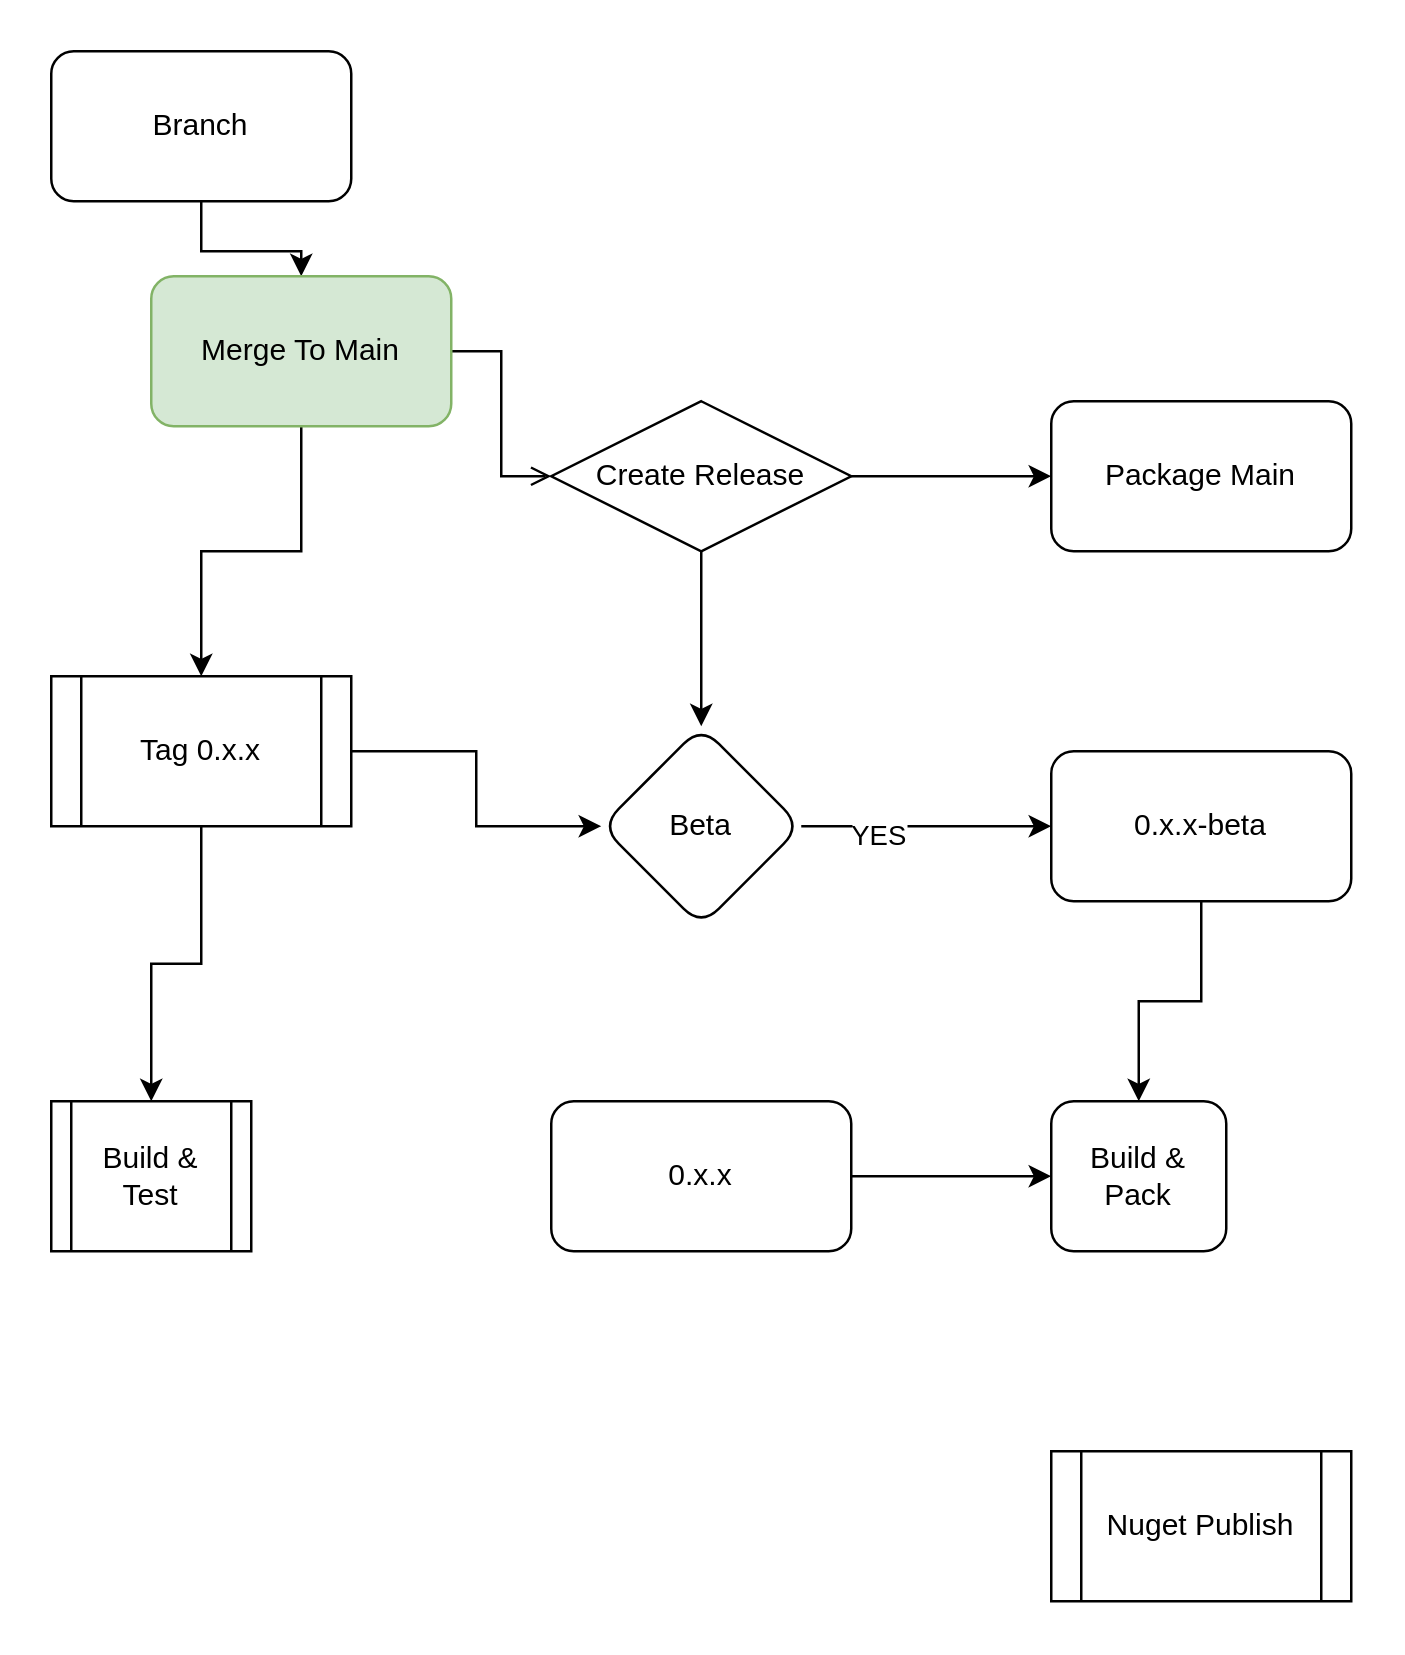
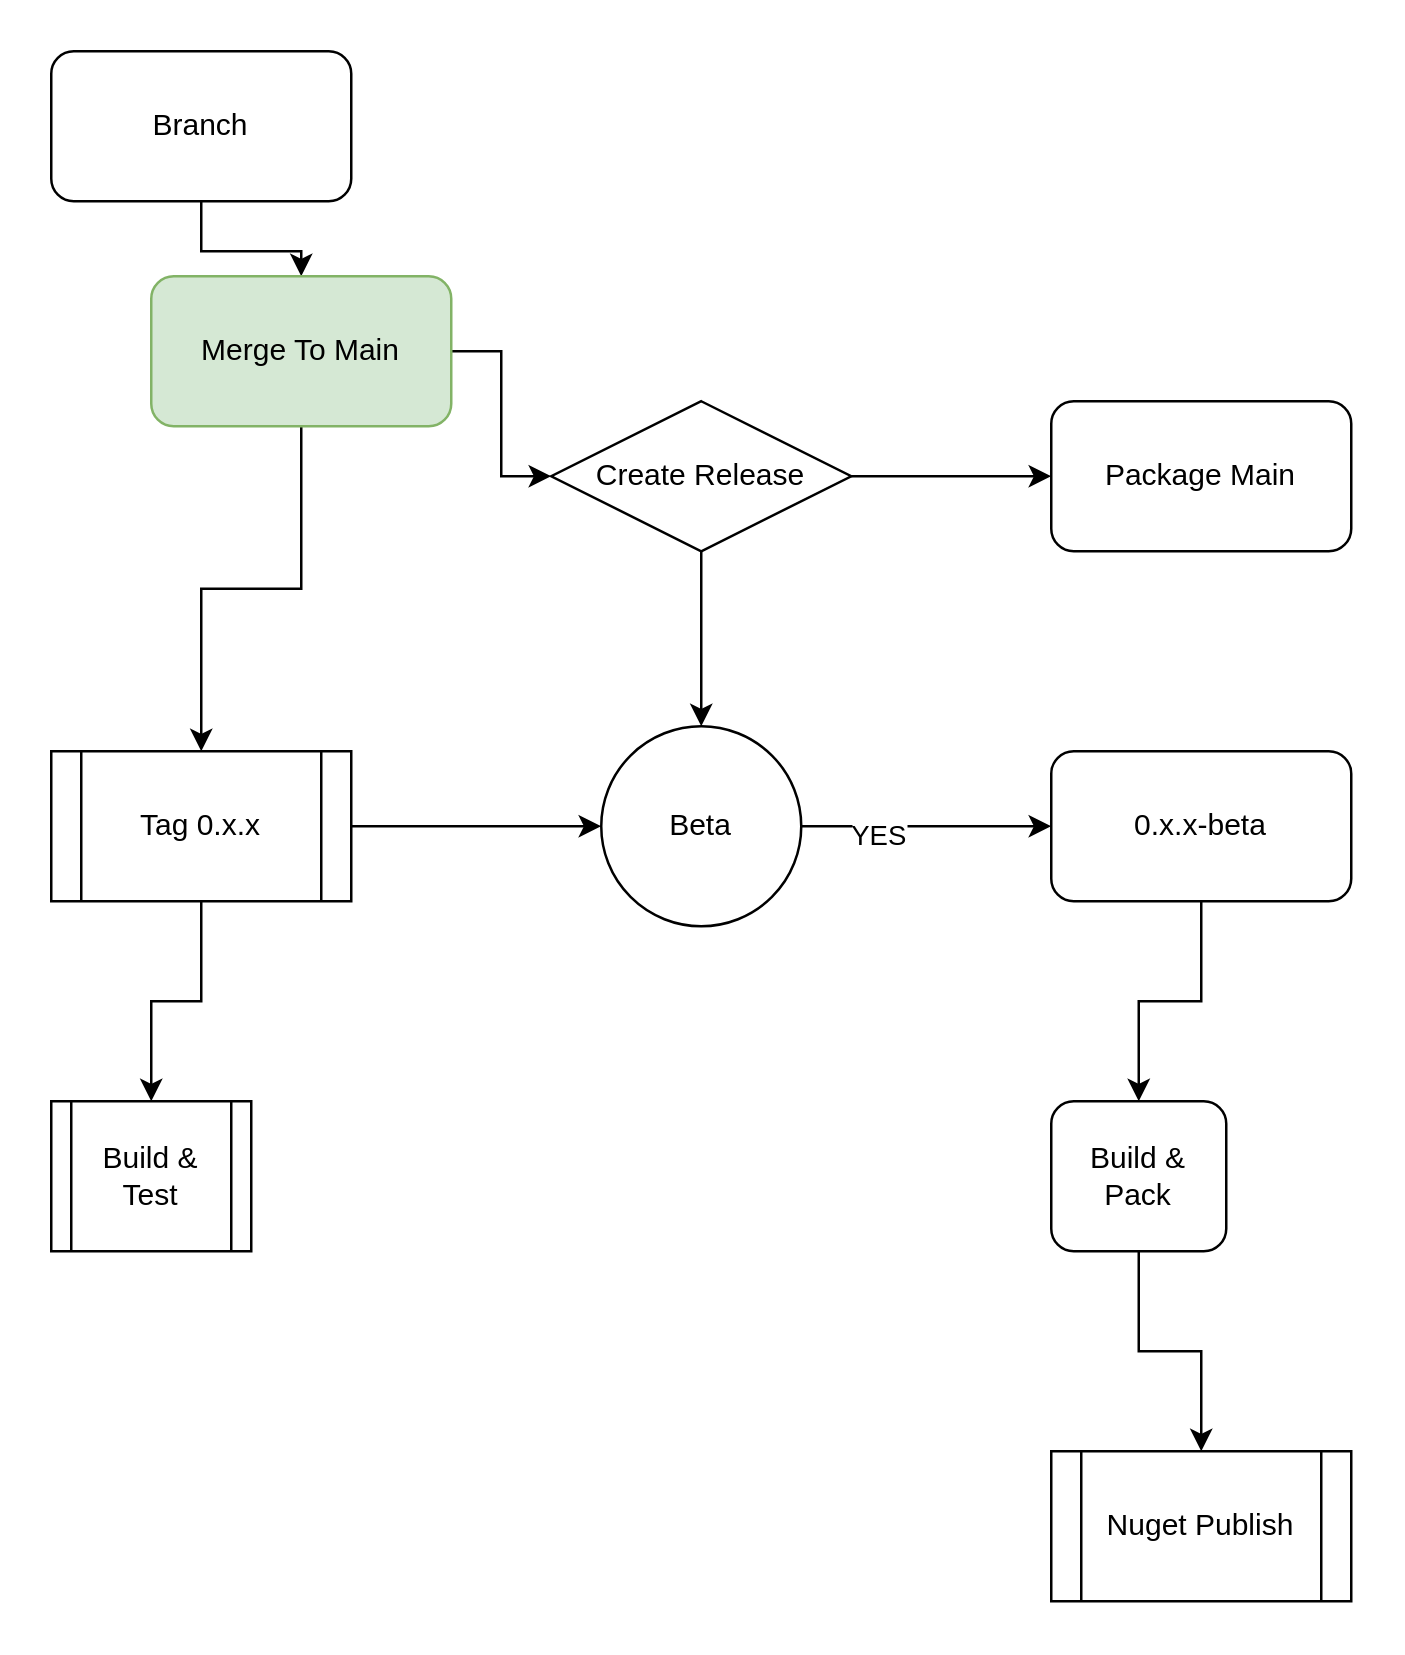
- <mxCell id="5" value="" style="edgeStyle=orthogonalEdgeStyle;rounded=0;orthogonalLoop=1;jettySize=auto;html=1;endArrow=open;" edge="1" parent="1" source="6" target="13"><mxGeometry relative="1" as="geometry" /></mxCell>
+ <mxCell id="5" value="" style="edgeStyle=orthogonalEdgeStyle;rounded=0;orthogonalLoop=1;jettySize=auto;html=1;" edge="1" parent="1" source="6" target="13"><mxGeometry relative="1" as="geometry" /></mxCell>
- <mxCell id="9" value="Tag 0.x.x" style="shape=process;whiteSpace=wrap;html=1;backgroundOutline=1;" vertex="1" parent="1"><mxGeometry x="20" y="270" width="120" height="60" as="geometry" /></mxCell>
+ <mxCell id="9" value="Tag 0.x.x" style="shape=process;whiteSpace=wrap;html=1;backgroundOutline=1;" vertex="1" parent="1"><mxGeometry x="20" y="300" width="120" height="60" as="geometry" /></mxCell>
- <mxCell id="17" value="Beta" style="rhombus;whiteSpace=wrap;html=1;rounded=1;" vertex="1" parent="1"><mxGeometry x="240" y="290" width="80" height="80" as="geometry" /></mxCell>
+ <mxCell id="17" value="Beta" style="ellipse;whiteSpace=wrap;html=1;" vertex="1" parent="1"><mxGeometry x="240" y="290" width="80" height="80" as="geometry" /></mxCell>
- <mxCell id="21" value="0.x.x" style="whiteSpace=wrap;html=1;rounded=1;" vertex="1" parent="1"><mxGeometry x="220" y="440" width="120" height="60" as="geometry" /></mxCell>
- <mxCell id="20" value="" style="edgeStyle=orthogonalEdgeStyle;rounded=0;orthogonalLoop=1;jettySize=auto;html=1;" edge="1" parent="1" source="21" target="23"><mxGeometry relative="1" as="geometry" /></mxCell>
+ <mxCell id="22" value="" style="edgeStyle=orthogonalEdgeStyle;rounded=0;orthogonalLoop=1;jettySize=auto;html=1;" edge="1" parent="1" source="23" target="24"><mxGeometry relative="1" as="geometry" /></mxCell>
